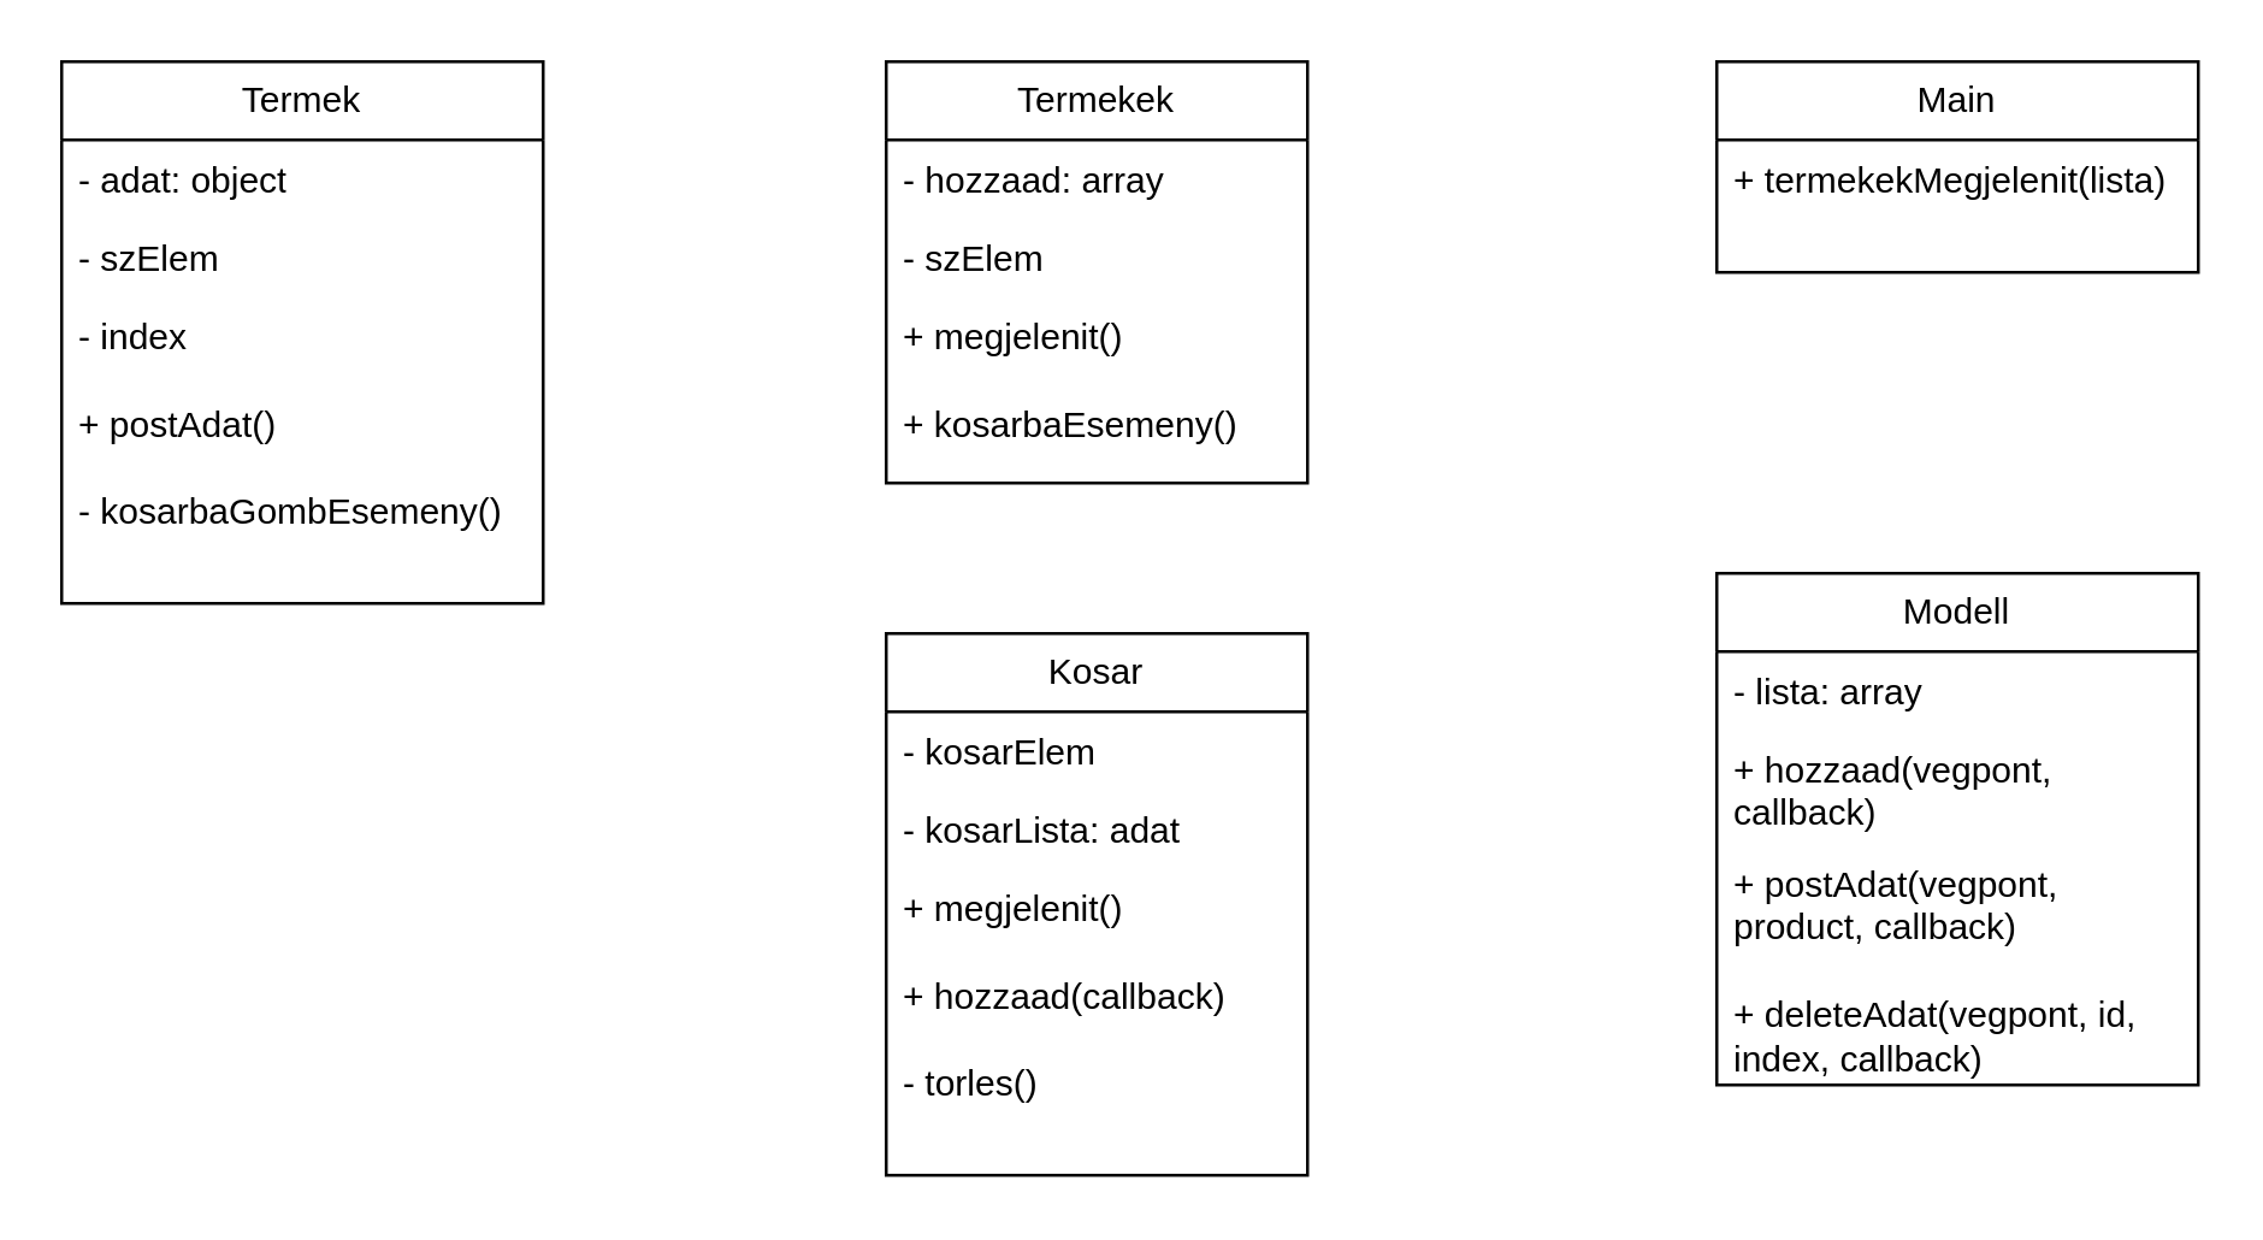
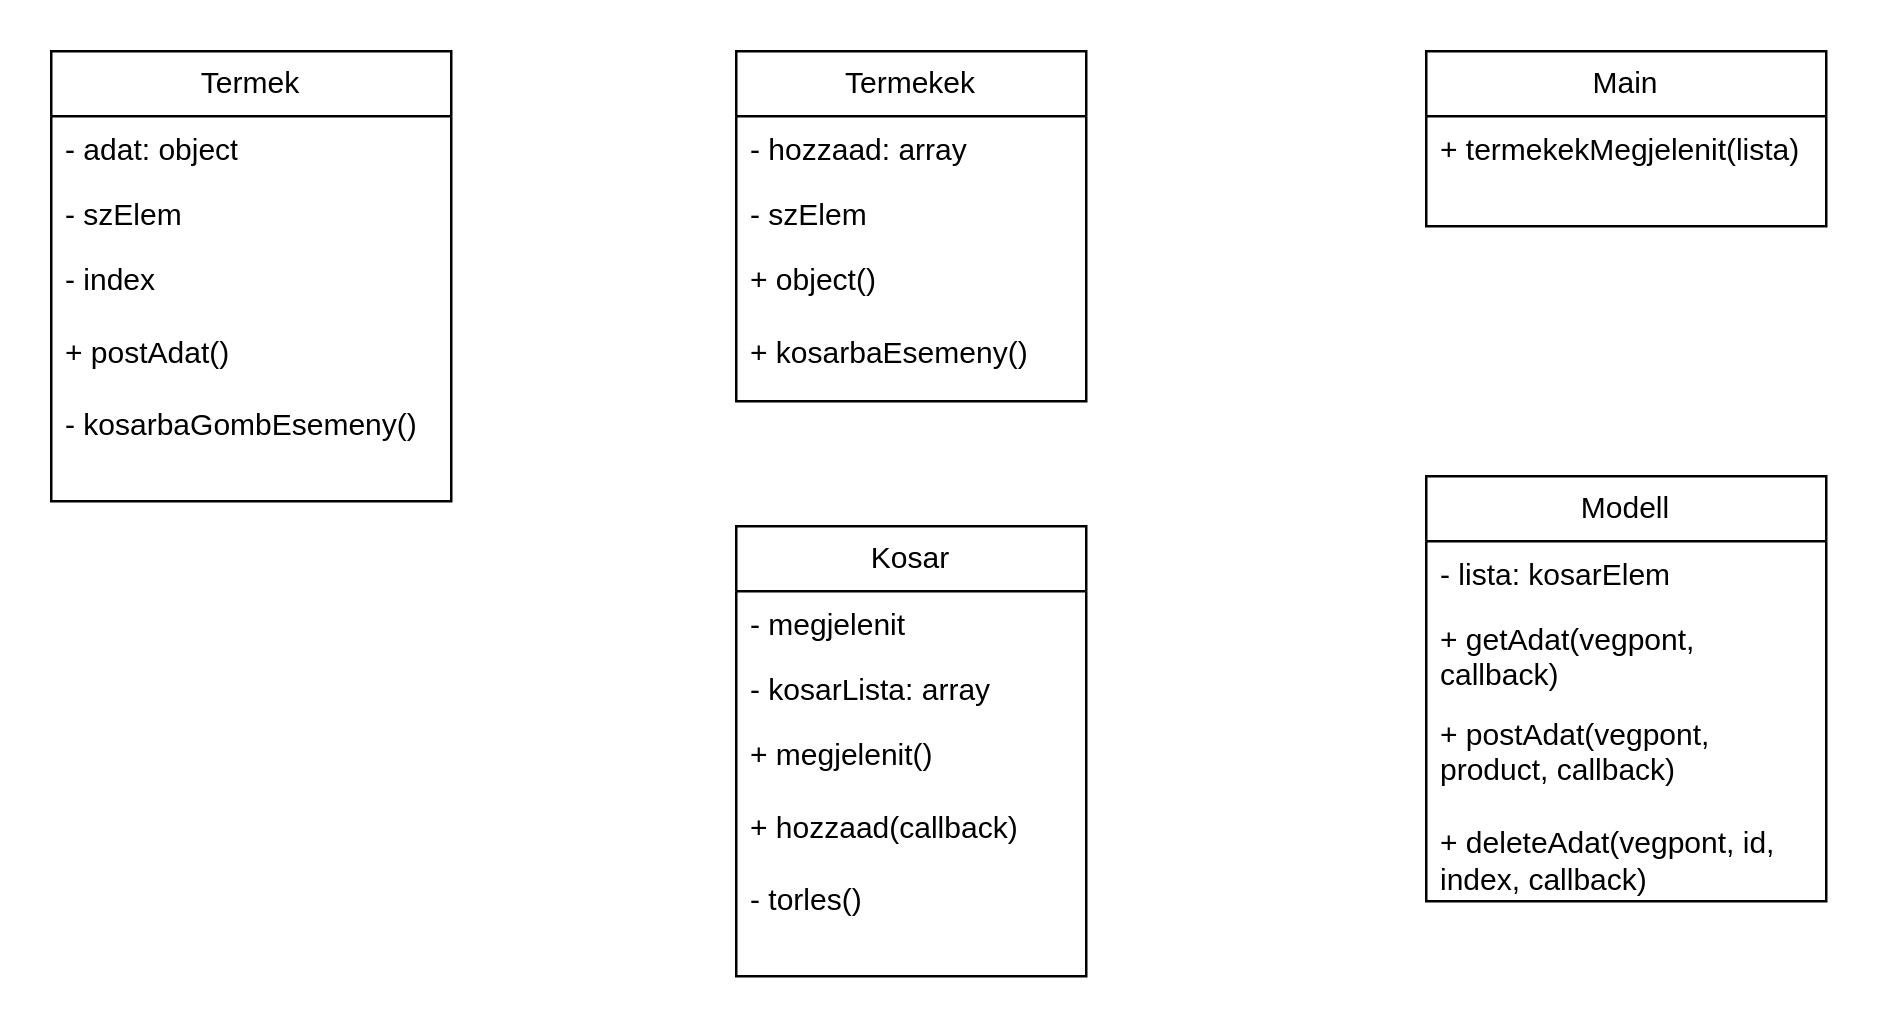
- <mxCell id="9" value="+ megjelenit()&lt;div&gt;&lt;br&gt;&lt;/div&gt;&lt;div&gt;+ kosarbaEsemeny()&lt;/div&gt;" style="text;strokeColor=none;fillColor=none;align=left;verticalAlign=top;spacingLeft=4;spacingRight=4;overflow=hidden;rotatable=0;points=[[0,0.5],[1,0.5]];portConstraint=eastwest;whiteSpace=wrap;html=1;" vertex="1" parent="6"><mxGeometry y="78" width="140" height="62" as="geometry" /></mxCell>
+ <mxCell id="9" value="+ object()&lt;div&gt;&lt;br&gt;&lt;/div&gt;&lt;div&gt;+ kosarbaEsemeny()&lt;/div&gt;" style="text;strokeColor=none;fillColor=none;align=left;verticalAlign=top;spacingLeft=4;spacingRight=4;overflow=hidden;rotatable=0;points=[[0,0.5],[1,0.5]];portConstraint=eastwest;whiteSpace=wrap;html=1;" vertex="1" parent="6"><mxGeometry y="78" width="140" height="62" as="geometry" /></mxCell>
- <mxCell id="13" value="- lista: array" style="text;strokeColor=none;fillColor=none;align=left;verticalAlign=top;spacingLeft=4;spacingRight=4;overflow=hidden;rotatable=0;points=[[0,0.5],[1,0.5]];portConstraint=eastwest;whiteSpace=wrap;html=1;" vertex="1" parent="12"><mxGeometry y="26" width="160" height="26" as="geometry" /></mxCell>
+ <mxCell id="13" value="- lista: kosarElem" style="text;strokeColor=none;fillColor=none;align=left;verticalAlign=top;spacingLeft=4;spacingRight=4;overflow=hidden;rotatable=0;points=[[0,0.5],[1,0.5]];portConstraint=eastwest;whiteSpace=wrap;html=1;" vertex="1" parent="12"><mxGeometry y="26" width="160" height="26" as="geometry" /></mxCell>
- <mxCell id="17" value="- kosarElem" style="text;strokeColor=none;fillColor=none;align=left;verticalAlign=top;spacingLeft=4;spacingRight=4;overflow=hidden;rotatable=0;points=[[0,0.5],[1,0.5]];portConstraint=eastwest;whiteSpace=wrap;html=1;" vertex="1" parent="16"><mxGeometry y="26" width="140" height="26" as="geometry" /></mxCell>
+ <mxCell id="17" value="- megjelenit" style="text;strokeColor=none;fillColor=none;align=left;verticalAlign=top;spacingLeft=4;spacingRight=4;overflow=hidden;rotatable=0;points=[[0,0.5],[1,0.5]];portConstraint=eastwest;whiteSpace=wrap;html=1;" vertex="1" parent="16"><mxGeometry y="26" width="140" height="26" as="geometry" /></mxCell>
- <mxCell id="14" value="+ hozzaad(vegpont, callback)" style="text;strokeColor=none;fillColor=none;align=left;verticalAlign=top;spacingLeft=4;spacingRight=4;overflow=hidden;rotatable=0;points=[[0,0.5],[1,0.5]];portConstraint=eastwest;whiteSpace=wrap;html=1;" vertex="1" parent="12"><mxGeometry y="52" width="160" height="38" as="geometry" /></mxCell>
+ <mxCell id="14" value="+ getAdat(vegpont, callback)" style="text;strokeColor=none;fillColor=none;align=left;verticalAlign=top;spacingLeft=4;spacingRight=4;overflow=hidden;rotatable=0;points=[[0,0.5],[1,0.5]];portConstraint=eastwest;whiteSpace=wrap;html=1;" vertex="1" parent="12"><mxGeometry y="52" width="160" height="38" as="geometry" /></mxCell>
- <mxCell id="18" value="- kosarLista: adat" style="text;strokeColor=none;fillColor=none;align=left;verticalAlign=top;spacingLeft=4;spacingRight=4;overflow=hidden;rotatable=0;points=[[0,0.5],[1,0.5]];portConstraint=eastwest;whiteSpace=wrap;html=1;" vertex="1" parent="16"><mxGeometry y="52" width="140" height="26" as="geometry" /></mxCell>
+ <mxCell id="18" value="- kosarLista: array" style="text;strokeColor=none;fillColor=none;align=left;verticalAlign=top;spacingLeft=4;spacingRight=4;overflow=hidden;rotatable=0;points=[[0,0.5],[1,0.5]];portConstraint=eastwest;whiteSpace=wrap;html=1;" vertex="1" parent="16"><mxGeometry y="52" width="140" height="26" as="geometry" /></mxCell>
